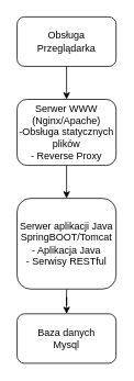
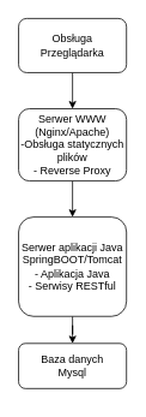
- <mxCell id="8" value="Baza danych&lt;br&gt;Mysql" style="rounded=1;whiteSpace=wrap;html=1;" vertex="1" parent="1"><mxGeometry x="20" y="380" width="120" height="60" as="geometry" /></mxCell>
+ <mxCell id="8" value="Baza danych&lt;br&gt;Mysql" style="rounded=1;whiteSpace=wrap;html=1;" vertex="1" parent="1"><mxGeometry x="20" y="380" width="120" height="50" as="geometry" /></mxCell>
